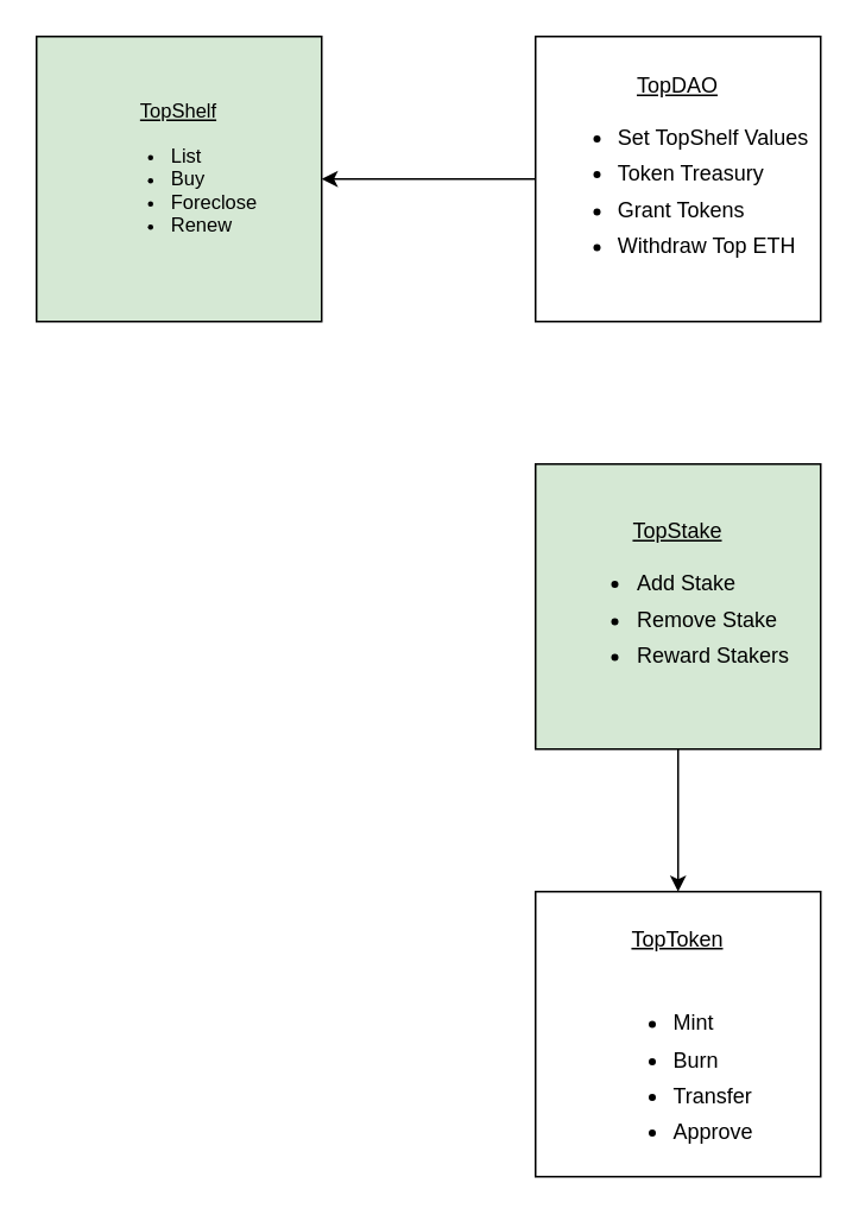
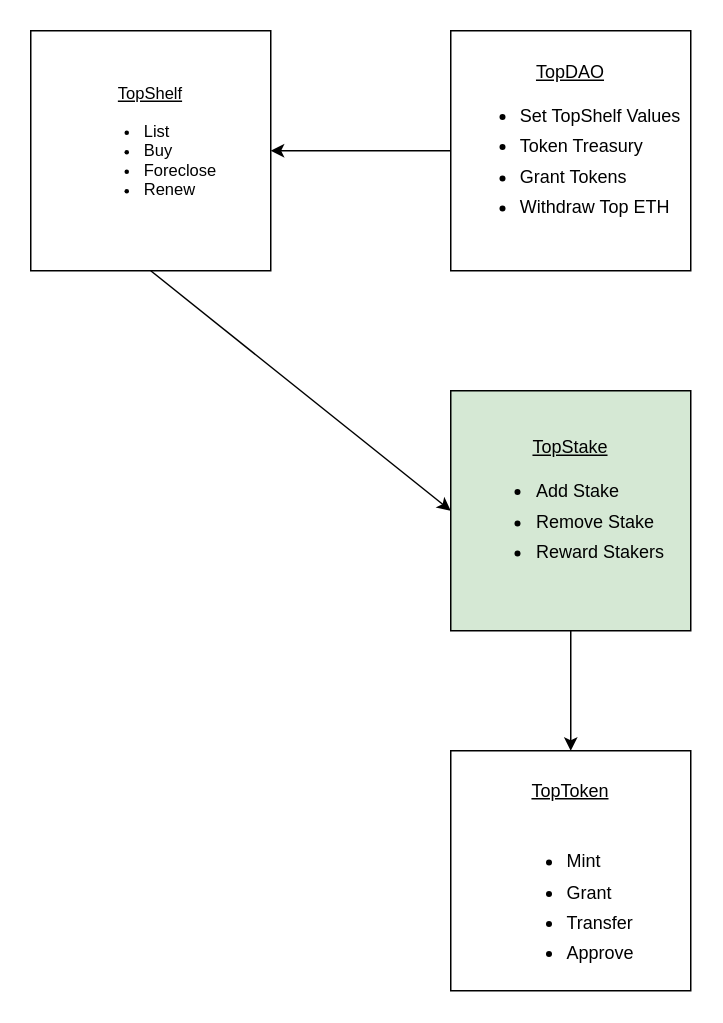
- <mxCell id="7" value="&lt;font style=&quot;font-size: 11px&quot;&gt;&lt;u&gt;TopShelf&lt;/u&gt;&lt;/font&gt;&lt;p style=&quot;line-height: 2.6 ; font-size: 11px&quot;&gt;&lt;/p&gt;&lt;ul style=&quot;font-size: 11px&quot;&gt;&lt;li style=&quot;text-align: left&quot;&gt;&lt;font style=&quot;font-size: 11px&quot;&gt;List&lt;/font&gt;&lt;/li&gt;&lt;li style=&quot;text-align: left&quot;&gt;&lt;font style=&quot;font-size: 11px&quot;&gt;Buy&lt;/font&gt;&lt;/li&gt;&lt;li style=&quot;text-align: left&quot;&gt;&lt;font style=&quot;font-size: 11px&quot;&gt;Foreclose&lt;/font&gt;&lt;/li&gt;&lt;li style=&quot;text-align: left&quot;&gt;&lt;font style=&quot;font-size: 11px&quot;&gt;Renew&lt;/font&gt;&lt;/li&gt;&lt;/ul&gt;&lt;p&gt;&lt;/p&gt;" style="whiteSpace=wrap;html=1;aspect=fixed;fillColor=#d5e8d4;" vertex="1" parent="1"><mxGeometry x="20" y="20" width="160" height="160" as="geometry" /></mxCell>
+ <mxCell id="7" value="&lt;font style=&quot;font-size: 11px&quot;&gt;&lt;u&gt;TopShelf&lt;/u&gt;&lt;/font&gt;&lt;p style=&quot;line-height: 2.6 ; font-size: 11px&quot;&gt;&lt;/p&gt;&lt;ul style=&quot;font-size: 11px&quot;&gt;&lt;li style=&quot;text-align: left&quot;&gt;&lt;font style=&quot;font-size: 11px&quot;&gt;List&lt;/font&gt;&lt;/li&gt;&lt;li style=&quot;text-align: left&quot;&gt;&lt;font style=&quot;font-size: 11px&quot;&gt;Buy&lt;/font&gt;&lt;/li&gt;&lt;li style=&quot;text-align: left&quot;&gt;&lt;font style=&quot;font-size: 11px&quot;&gt;Foreclose&lt;/font&gt;&lt;/li&gt;&lt;li style=&quot;text-align: left&quot;&gt;&lt;font style=&quot;font-size: 11px&quot;&gt;Renew&lt;/font&gt;&lt;/li&gt;&lt;/ul&gt;&lt;p&gt;&lt;/p&gt;" style="whiteSpace=wrap;html=1;aspect=fixed;" vertex="1" parent="1"><mxGeometry x="20" y="20" width="160" height="160" as="geometry" /></mxCell>
+ <mxCell id="6" value="" style="edgeStyle=none;html=1;exitX=0.5;exitY=1;exitDx=0;exitDy=0;entryX=0;entryY=0.5;entryDx=0;entryDy=0;" edge="1" parent="1" source="7" target="3"><mxGeometry relative="1" as="geometry" /></mxCell>
- <mxCell id="8" value="&lt;u style=&quot;line-height: 4.1&quot;&gt;TopToken&lt;/u&gt;&lt;p style=&quot;line-height: 2.6&quot;&gt;&lt;/p&gt;&lt;ul&gt;&lt;li style=&quot;text-align: left ; padding: 3px 0px&quot;&gt;Mint&lt;/li&gt;&lt;li style=&quot;text-align: left ; padding: 3px 0px&quot;&gt;Burn&lt;/li&gt;&lt;li style=&quot;text-align: left ; padding: 3px 0px&quot;&gt;Transfer&lt;/li&gt;&lt;li style=&quot;text-align: left ; padding: 3px 0px&quot;&gt;Approve&lt;/li&gt;&lt;/ul&gt;" style="whiteSpace=wrap;html=1;aspect=fixed;" vertex="1" parent="1"><mxGeometry x="300" y="500" width="160" height="160" as="geometry" /></mxCell>
+ <mxCell id="8" value="&lt;u style=&quot;line-height: 4.1&quot;&gt;TopToken&lt;/u&gt;&lt;p style=&quot;line-height: 2.6&quot;&gt;&lt;/p&gt;&lt;ul&gt;&lt;li style=&quot;text-align: left ; padding: 3px 0px&quot;&gt;Mint&lt;/li&gt;&lt;li style=&quot;text-align: left ; padding: 3px 0px&quot;&gt;Grant&lt;/li&gt;&lt;li style=&quot;text-align: left ; padding: 3px 0px&quot;&gt;Transfer&lt;/li&gt;&lt;li style=&quot;text-align: left ; padding: 3px 0px&quot;&gt;Approve&lt;/li&gt;&lt;/ul&gt;" style="whiteSpace=wrap;html=1;aspect=fixed;" vertex="1" parent="1"><mxGeometry x="300" y="500" width="160" height="160" as="geometry" /></mxCell>
